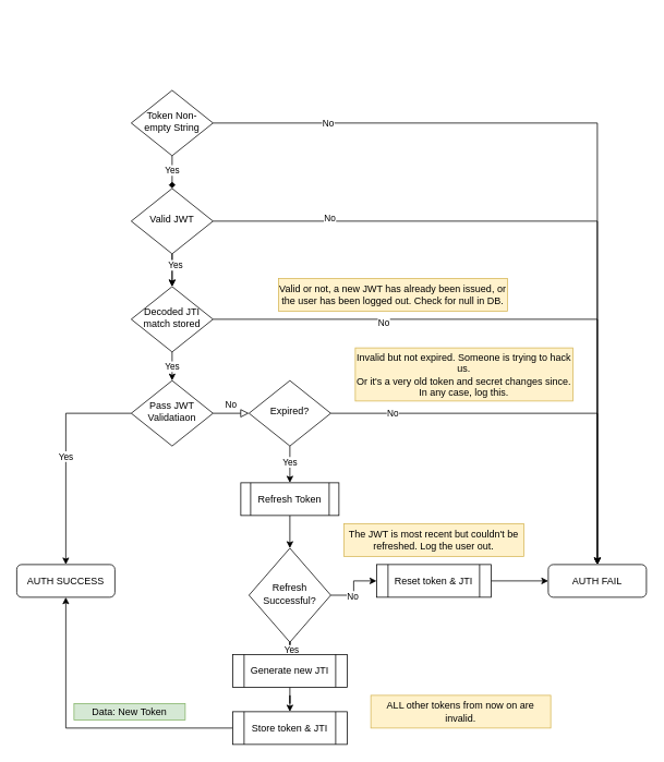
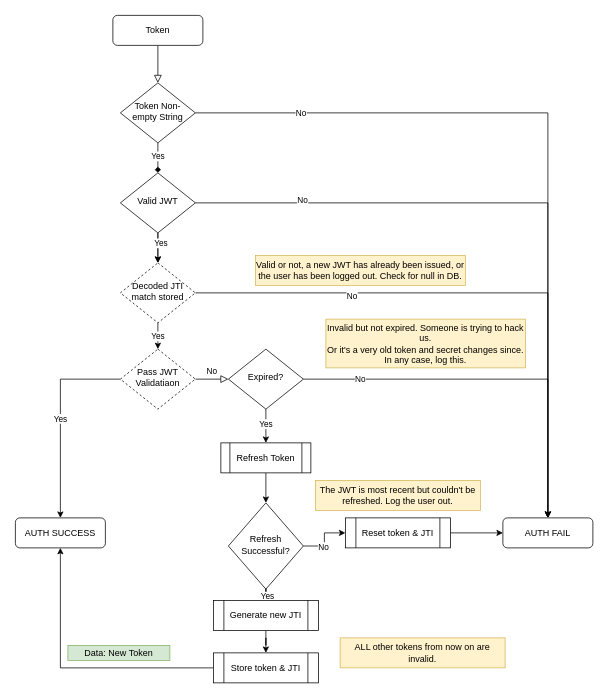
+ <mxCell id="3" value="Token" style="rounded=1;whiteSpace=wrap;html=1;fontSize=12;glass=0;strokeWidth=1;shadow=0;" vertex="1" parent="1"><mxGeometry x="150" y="20" width="120" height="40" as="geometry" /></mxCell>
+ <mxCell id="2" value="" style="rounded=0;html=1;jettySize=auto;orthogonalLoop=1;fontSize=11;endArrow=block;endFill=0;endSize=8;strokeWidth=1;shadow=0;labelBackgroundColor=none;edgeStyle=orthogonalEdgeStyle;" edge="1" parent="1" source="3" target="8"><mxGeometry relative="1" as="geometry" /></mxCell>
- <mxCell id="24" value="Decoded JTI match stored" style="rhombus;whiteSpace=wrap;html=1;shadow=0;fontFamily=Helvetica;fontSize=12;align=center;strokeWidth=1;spacing=6;spacingTop=-4;" vertex="1" parent="1"><mxGeometry x="160" y="350" width="100" height="80" as="geometry" /></mxCell>
+ <mxCell id="24" value="Decoded JTI match stored" style="rhombus;whiteSpace=wrap;html=1;shadow=0;fontFamily=Helvetica;fontSize=12;align=center;strokeWidth=1;spacing=6;spacingTop=-4;dashed=1;" vertex="1" parent="1"><mxGeometry x="160" y="350" width="100" height="80" as="geometry" /></mxCell>
- <mxCell id="11" value="Pass JWT Validatiaon" style="rhombus;whiteSpace=wrap;html=1;shadow=0;fontFamily=Helvetica;fontSize=12;align=center;strokeWidth=1;spacing=6;spacingTop=-4;" vertex="1" parent="1"><mxGeometry x="160" y="465" width="100" height="80" as="geometry" /></mxCell>
+ <mxCell id="11" value="Pass JWT Validatiaon" style="rhombus;whiteSpace=wrap;html=1;shadow=0;fontFamily=Helvetica;fontSize=12;align=center;strokeWidth=1;spacing=6;spacingTop=-4;dashed=1;" vertex="1" parent="1"><mxGeometry x="160" y="465" width="100" height="80" as="geometry" /></mxCell>
